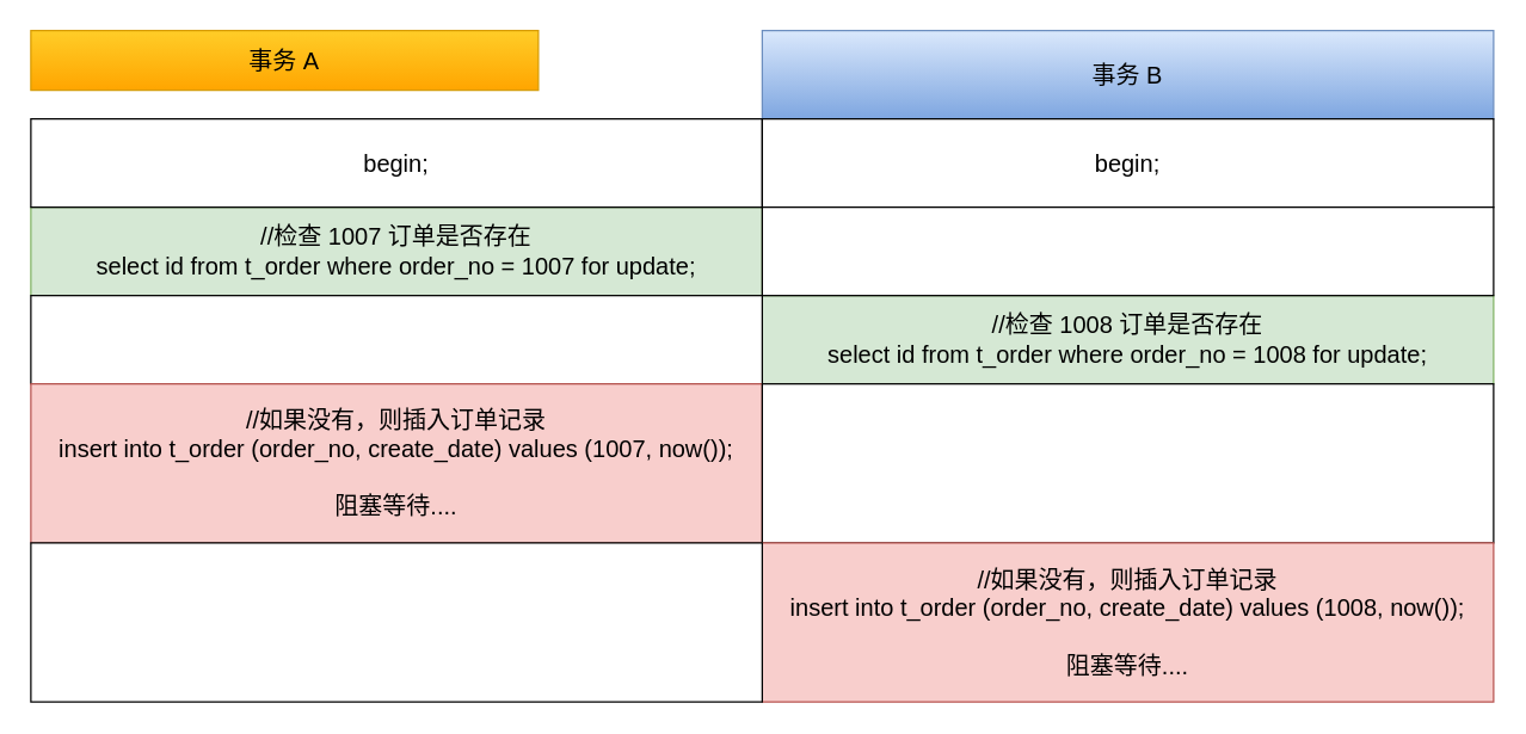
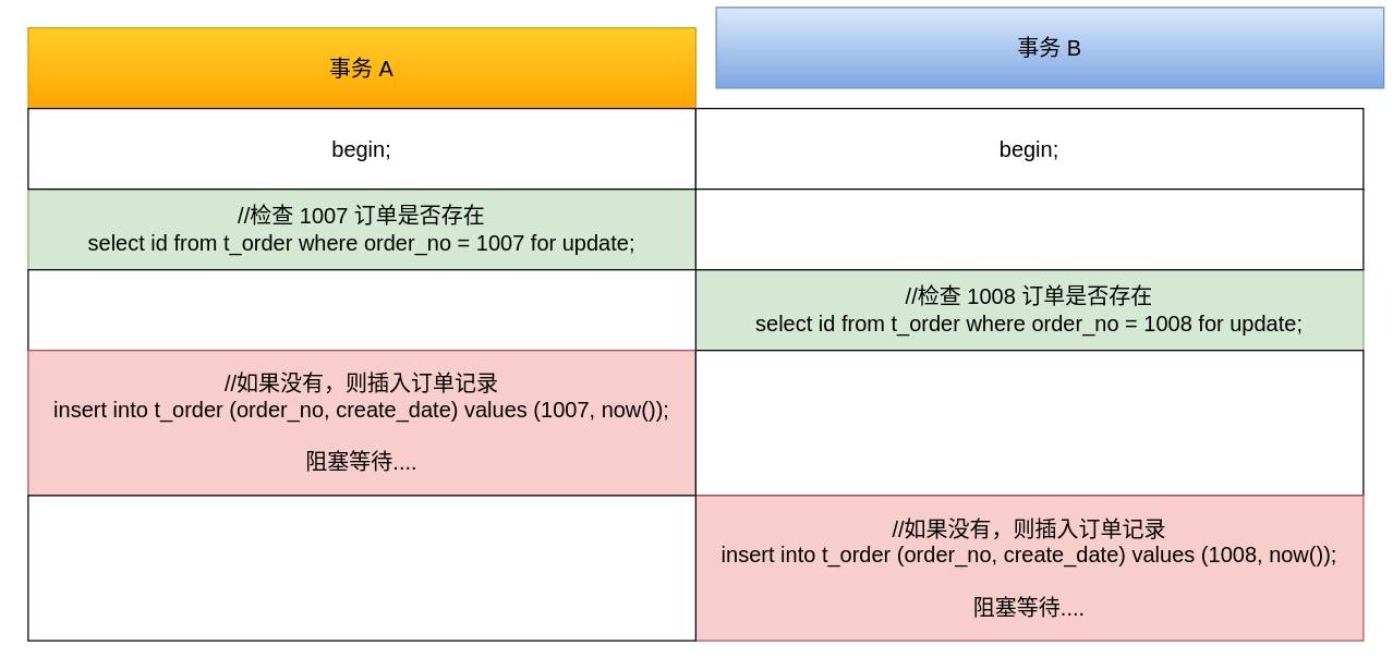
- <mxCell id="3" value="事务 A" style="rounded=0;whiteSpace=wrap;html=1;fontSize=16;fillColor=#ffcd28;gradientColor=#ffa500;strokeColor=#d79b00;" vertex="1" parent="1"><mxGeometry x="20" y="20" width="340" height="40" as="geometry" /></mxCell>
+ <mxCell id="3" value="事务 A" style="rounded=0;whiteSpace=wrap;html=1;fontSize=16;fillColor=#ffcd28;gradientColor=#ffa500;strokeColor=#d79b00;" vertex="1" parent="1"><mxGeometry x="20" y="20" width="490.0" height="59.211" as="geometry" /></mxCell>
- <mxCell id="4" value="事务 B" style="rounded=0;whiteSpace=wrap;html=1;fontSize=16;fillColor=#dae8fc;gradientColor=#7ea6e0;strokeColor=#6c8ebf;" vertex="1" parent="1"><mxGeometry x="510" y="20" width="490.0" height="59.211" as="geometry" /></mxCell>
+ <mxCell id="4" value="事务 B" style="rounded=0;whiteSpace=wrap;html=1;fontSize=16;fillColor=#dae8fc;gradientColor=#7ea6e0;strokeColor=#6c8ebf;" vertex="1" parent="1"><mxGeometry x="525" y="5" width="490.0" height="59.211" as="geometry" /></mxCell>
